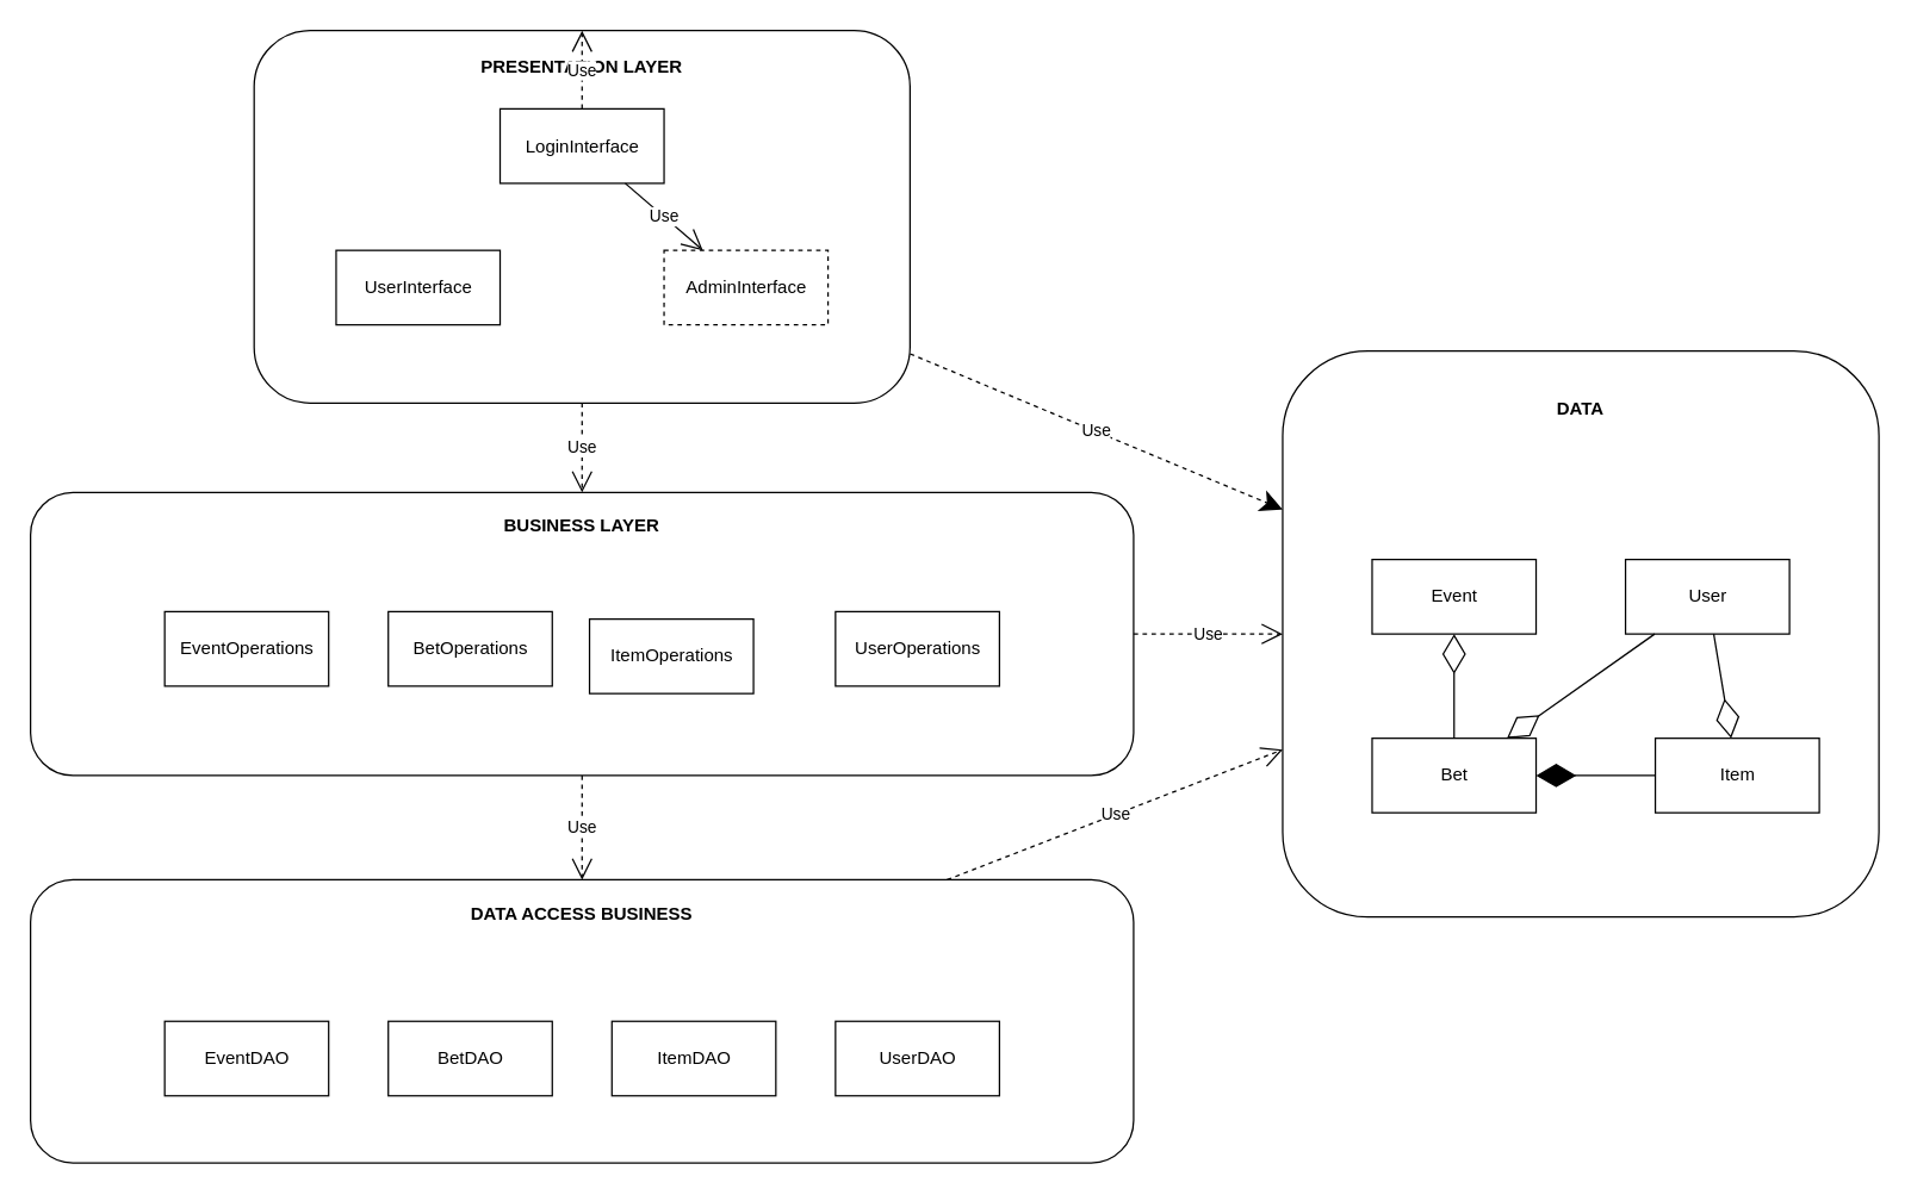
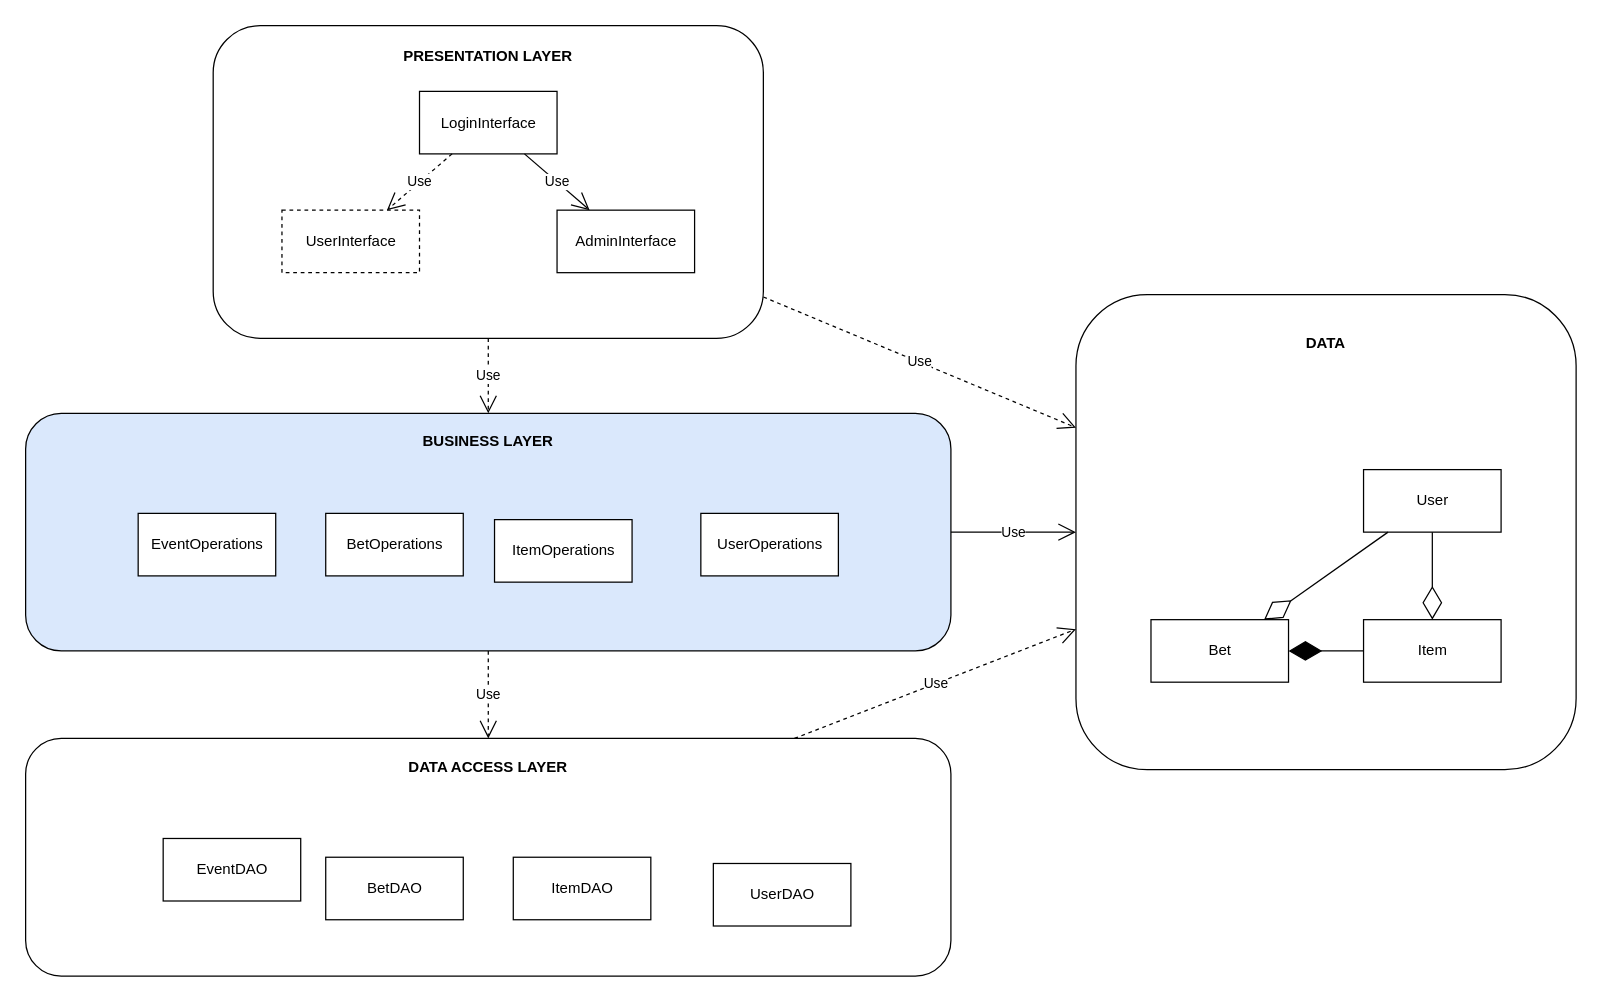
- <mxCell id="9" value="Use" style="endArrow=open;endSize=12;dashed=1;html=1;" edge="1" parent="1" source="5" target="4"><mxGeometry width="160" relative="1" as="geometry"><mxPoint x="160" y="330" as="sourcePoint" /><mxPoint x="320" y="330" as="targetPoint" /></mxGeometry></mxCell>
+ <mxCell id="9" value="Use" style="endArrow=open;endSize=12;dashed=1;html=1;" edge="1" parent="1" source="5" target="6"><mxGeometry width="160" relative="1" as="geometry"><mxPoint x="160" y="330" as="sourcePoint" /><mxPoint x="320" y="330" as="targetPoint" /></mxGeometry></mxCell>
- <mxCell id="6" value="UserInterface" style="html=1;" vertex="1" parent="1"><mxGeometry x="225" y="167.5" width="110" height="50" as="geometry" /></mxCell>
+ <mxCell id="6" value="UserInterface" style="html=1;dashed=1;" vertex="1" parent="1"><mxGeometry x="225" y="167.5" width="110" height="50" as="geometry" /></mxCell>
- <mxCell id="7" value="AdminInterface" style="html=1;dashed=1;" vertex="1" parent="1"><mxGeometry x="445" y="167.5" width="110" height="50" as="geometry" /></mxCell>
+ <mxCell id="7" value="AdminInterface" style="html=1;" vertex="1" parent="1"><mxGeometry x="445" y="167.5" width="110" height="50" as="geometry" /></mxCell>
- <mxCell id="31" value="Use" style="endArrow=classic;endSize=12;dashed=1;html=1;" edge="1" parent="1" source="4" target="2"><mxGeometry width="160" relative="1" as="geometry"><mxPoint x="0" y="880" as="sourcePoint" /><mxPoint x="160" y="880" as="targetPoint" /></mxGeometry></mxCell>
+ <mxCell id="31" value="Use" style="endArrow=open;endSize=12;dashed=1;html=1;" edge="1" parent="1" source="4" target="2"><mxGeometry width="160" relative="1" as="geometry"><mxPoint x="0" y="880" as="sourcePoint" /><mxPoint x="160" y="880" as="targetPoint" /></mxGeometry></mxCell>
- <mxCell id="23" value="Event" style="html=1;" vertex="1" parent="1"><mxGeometry x="920" y="375" width="110" height="50" as="geometry" /></mxCell>
- <mxCell id="3" value="&lt;b&gt;BUSINESS LAYER&lt;br&gt;&lt;br&gt;&lt;br&gt;&lt;br&gt;&lt;br&gt;&lt;br&gt;&lt;br&gt;&lt;br&gt;&lt;br&gt;&lt;br&gt;&lt;/b&gt;&lt;br&gt;" style="rounded=1;whiteSpace=wrap;html=1;" vertex="1" parent="1"><mxGeometry x="20" y="330" width="740" height="190" as="geometry" /></mxCell>
+ <mxCell id="3" value="&lt;b&gt;BUSINESS LAYER&lt;br&gt;&lt;br&gt;&lt;br&gt;&lt;br&gt;&lt;br&gt;&lt;br&gt;&lt;br&gt;&lt;br&gt;&lt;br&gt;&lt;br&gt;&lt;/b&gt;&lt;br&gt;" style="rounded=1;whiteSpace=wrap;html=1;fillColor=#dae8fc;" vertex="1" parent="1"><mxGeometry x="20" y="330" width="740" height="190" as="geometry" /></mxCell>
- <mxCell id="30" value="Use" style="endArrow=open;endSize=12;dashed=1;html=1;" edge="1" parent="1" source="3" target="2"><mxGeometry width="160" relative="1" as="geometry"><mxPoint x="10" y="840" as="sourcePoint" /><mxPoint x="170" y="840" as="targetPoint" /></mxGeometry></mxCell>
+ <mxCell id="30" value="Use" style="endArrow=open;endSize=12;dashed=0;html=1;" edge="1" parent="1" source="3" target="2"><mxGeometry width="160" relative="1" as="geometry"><mxPoint x="10" y="840" as="sourcePoint" /><mxPoint x="170" y="840" as="targetPoint" /></mxGeometry></mxCell>
- <mxCell id="28" value="" style="endArrow=diamondThin;endFill=0;endSize=24;html=1;" edge="1" parent="1" source="22" target="23"><mxGeometry width="160" relative="1" as="geometry"><mxPoint x="1160" y="825" as="sourcePoint" /><mxPoint x="970" y="785" as="targetPoint" /></mxGeometry></mxCell>
- <mxCell id="21" value="Item" style="html=1;" vertex="1" parent="1"><mxGeometry x="1110" y="495" width="110" height="50" as="geometry" /></mxCell>
+ <mxCell id="21" value="Item" style="html=1;" vertex="1" parent="1"><mxGeometry x="1090" y="495" width="110" height="50" as="geometry" /></mxCell>
- <mxCell id="15" value="&lt;b&gt;DATA ACCESS BUSINESS&lt;br&gt;&lt;br&gt;&lt;br&gt;&lt;br&gt;&lt;br&gt;&lt;br&gt;&lt;br&gt;&lt;br&gt;&lt;br&gt;&lt;br&gt;&lt;/b&gt;&lt;br&gt;" style="rounded=1;whiteSpace=wrap;html=1;" vertex="1" parent="1"><mxGeometry x="20" y="590" width="740" height="190" as="geometry" /></mxCell>
+ <mxCell id="15" value="&lt;b&gt;DATA ACCESS LAYER&lt;br&gt;&lt;br&gt;&lt;br&gt;&lt;br&gt;&lt;br&gt;&lt;br&gt;&lt;br&gt;&lt;br&gt;&lt;br&gt;&lt;br&gt;&lt;/b&gt;&lt;br&gt;" style="rounded=1;whiteSpace=wrap;html=1;" vertex="1" parent="1"><mxGeometry x="20" y="590" width="740" height="190" as="geometry" /></mxCell>
- <mxCell id="16" value="EventDAO" style="html=1;" vertex="1" parent="1"><mxGeometry x="110" y="685" width="110" height="50" as="geometry" /></mxCell>
+ <mxCell id="16" value="EventDAO" style="html=1;" vertex="1" parent="1"><mxGeometry x="130" y="670" width="110" height="50" as="geometry" /></mxCell>
- <mxCell id="19" value="UserDAO" style="html=1;" vertex="1" parent="1"><mxGeometry x="560" y="685" width="110" height="50" as="geometry" /></mxCell>
+ <mxCell id="19" value="UserDAO" style="html=1;" vertex="1" parent="1"><mxGeometry x="570" y="690" width="110" height="50" as="geometry" /></mxCell>
